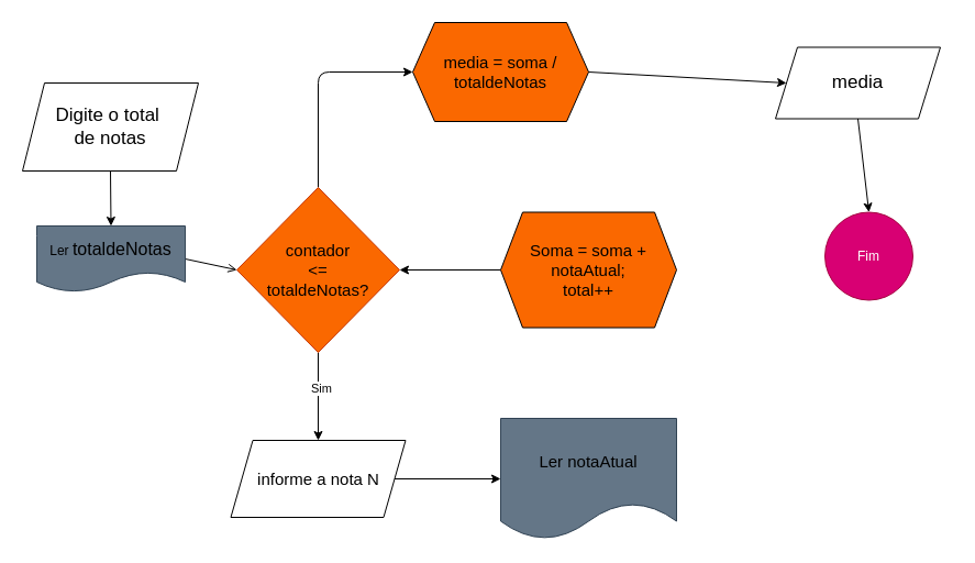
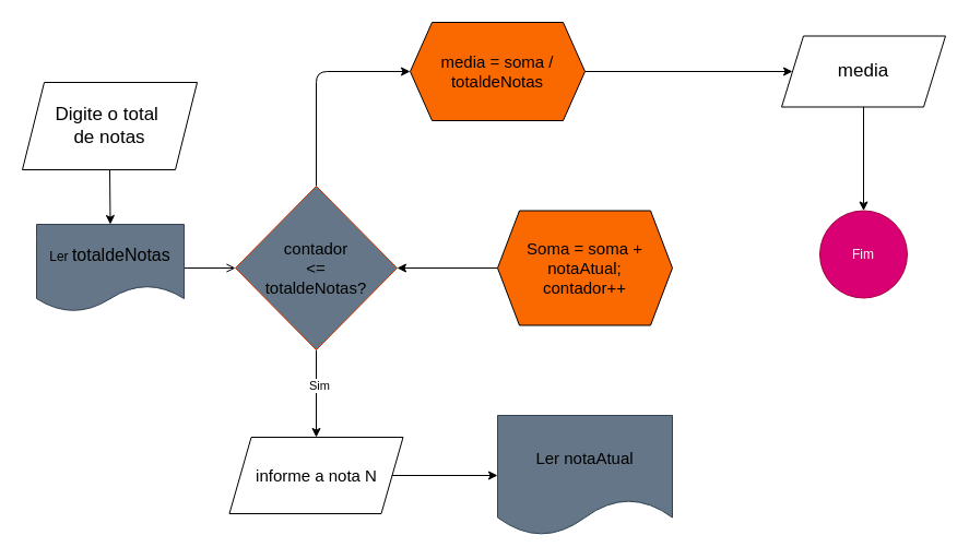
- <mxCell id="18" value="&lt;font style=&quot;font-size: 17px;&quot;&gt;media&lt;/font&gt;" style="shape=parallelogram;perimeter=parallelogramPerimeter;whiteSpace=wrap;html=1;fixedSize=1;fillColor=light-dark(#FFFFFF,#0000FF);" vertex="1" parent="1"><mxGeometry x="705" y="42.5" width="150" height="65" as="geometry" /></mxCell>
+ <mxCell id="18" value="&lt;font style=&quot;font-size: 17px;&quot;&gt;media&lt;/font&gt;" style="shape=parallelogram;perimeter=parallelogramPerimeter;whiteSpace=wrap;html=1;fixedSize=1;fillColor=light-dark(#FFFFFF,#0000FF);" vertex="1" parent="1"><mxGeometry x="715" y="32.5" width="150" height="65" as="geometry" /></mxCell>
- <mxCell id="5" value="Ler &lt;font style=&quot;font-size: 16px;&quot;&gt;totaldeNotas&lt;/font&gt;" style="shape=document;whiteSpace=wrap;html=1;boundedLbl=1;fillColor=#647687;strokeColor=#314354;" vertex="1" parent="1"><mxGeometry x="33" y="205" width="135" height="60" as="geometry" /></mxCell>
+ <mxCell id="5" value="Ler &lt;font style=&quot;font-size: 16px;&quot;&gt;totaldeNotas&lt;/font&gt;" style="shape=document;whiteSpace=wrap;html=1;boundedLbl=1;fillColor=#647687;strokeColor=#314354;" vertex="1" parent="1"><mxGeometry x="33" y="205" width="135" height="80" as="geometry" /></mxCell>
- <mxCell id="9" value="&lt;font style=&quot;font-size: 15px;&quot;&gt;contador&lt;/font&gt;&lt;div&gt;&lt;font style=&quot;font-size: 15px;&quot;&gt;&amp;lt;=&lt;/font&gt;&lt;/div&gt;&lt;div&gt;&lt;font style=&quot;font-size: 15px;&quot;&gt;totaldeNotas?&lt;/font&gt;&lt;/div&gt;" style="rhombus;whiteSpace=wrap;html=1;fillColor=#fa6800;fontColor=#000000;strokeColor=#C73500;" vertex="1" parent="1"><mxGeometry x="215" y="170" width="148" height="150" as="geometry" /></mxCell>
+ <mxCell id="9" value="&lt;font style=&quot;font-size: 15px;&quot;&gt;contador&lt;/font&gt;&lt;div&gt;&lt;font style=&quot;font-size: 15px;&quot;&gt;&amp;lt;=&lt;/font&gt;&lt;/div&gt;&lt;div&gt;&lt;font style=&quot;font-size: 15px;&quot;&gt;totaldeNotas?&lt;/font&gt;&lt;/div&gt;" style="rhombus;whiteSpace=wrap;html=1;fillColor=#647687;fontColor=#000000;strokeColor=#C73500;" vertex="1" parent="1"><mxGeometry x="215" y="170" width="148" height="150" as="geometry" /></mxCell>
- <mxCell id="14" value="&lt;font style=&quot;font-size: 15px;&quot;&gt;Soma = soma +&lt;/font&gt;&lt;div&gt;&lt;font style=&quot;font-size: 15px;&quot;&gt;notaAtual;&lt;/font&gt;&lt;/div&gt;&lt;div&gt;&lt;font style=&quot;font-size: 15px;&quot;&gt;total++&lt;/font&gt;&lt;/div&gt;" style="shape=hexagon;perimeter=hexagonPerimeter2;whiteSpace=wrap;html=1;fixedSize=1;fillColor=light-dark(#FA6800,#7F00FF);" vertex="1" parent="1"><mxGeometry x="455" y="192.5" width="160" height="105" as="geometry" /></mxCell>
+ <mxCell id="14" value="&lt;font style=&quot;font-size: 15px;&quot;&gt;Soma = soma +&lt;/font&gt;&lt;div&gt;&lt;font style=&quot;font-size: 15px;&quot;&gt;notaAtual;&lt;/font&gt;&lt;/div&gt;&lt;div&gt;&lt;font style=&quot;font-size: 15px;&quot;&gt;contador++&lt;/font&gt;&lt;/div&gt;" style="shape=hexagon;perimeter=hexagonPerimeter2;whiteSpace=wrap;html=1;fixedSize=1;fillColor=light-dark(#FA6800,#7F00FF);" vertex="1" parent="1"><mxGeometry x="455" y="192.5" width="160" height="105" as="geometry" /></mxCell>
